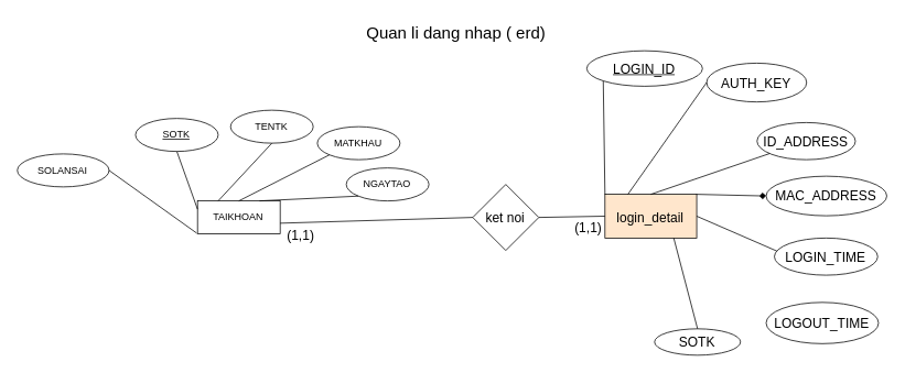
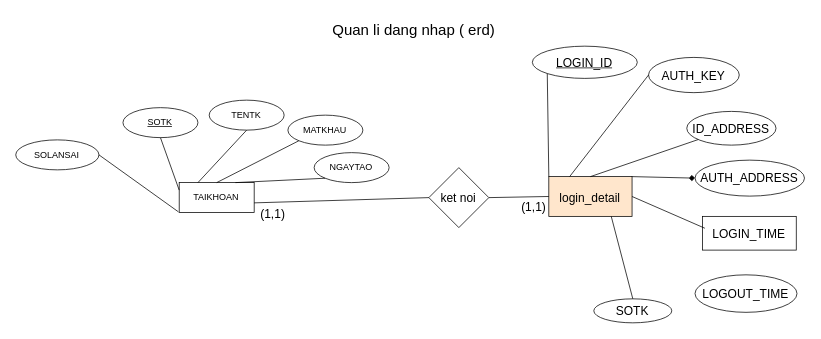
- <mxCell id="22" value="AUTH_KEY" style="ellipse;whiteSpace=wrap;html=1;fontSize=16;" parent="1" vertex="1"><mxGeometry x="854.49" y="76" width="121" height="47" as="geometry" /></mxCell>
+ <mxCell id="22" value="AUTH_KEY" style="ellipse;whiteSpace=wrap;html=1;fontSize=16;" parent="1" vertex="1"><mxGeometry x="864.49" y="76" width="121" height="47" as="geometry" /></mxCell>
- <mxCell id="26" value="MAC_ADDRESS" style="ellipse;whiteSpace=wrap;html=1;fontSize=16;" parent="1" vertex="1"><mxGeometry x="926.49" y="213" width="146" height="48" as="geometry" /></mxCell>
+ <mxCell id="26" value="AUTH_ADDRESS" style="ellipse;whiteSpace=wrap;html=1;fontSize=16;" parent="1" vertex="1"><mxGeometry x="926.49" y="213" width="146" height="48" as="geometry" /></mxCell>
- <mxCell id="28" value="LOGIN_TIME" style="ellipse;whiteSpace=wrap;html=1;fontSize=16;" parent="1" vertex="1"><mxGeometry x="936.49" y="288" width="125" height="45" as="geometry" /></mxCell>
+ <mxCell id="28" value="LOGIN_TIME" style="whiteSpace=wrap;html=1;fontSize=16;rounded=0;" parent="1" vertex="1"><mxGeometry x="936.49" y="288" width="125" height="45" as="geometry" /></mxCell>
